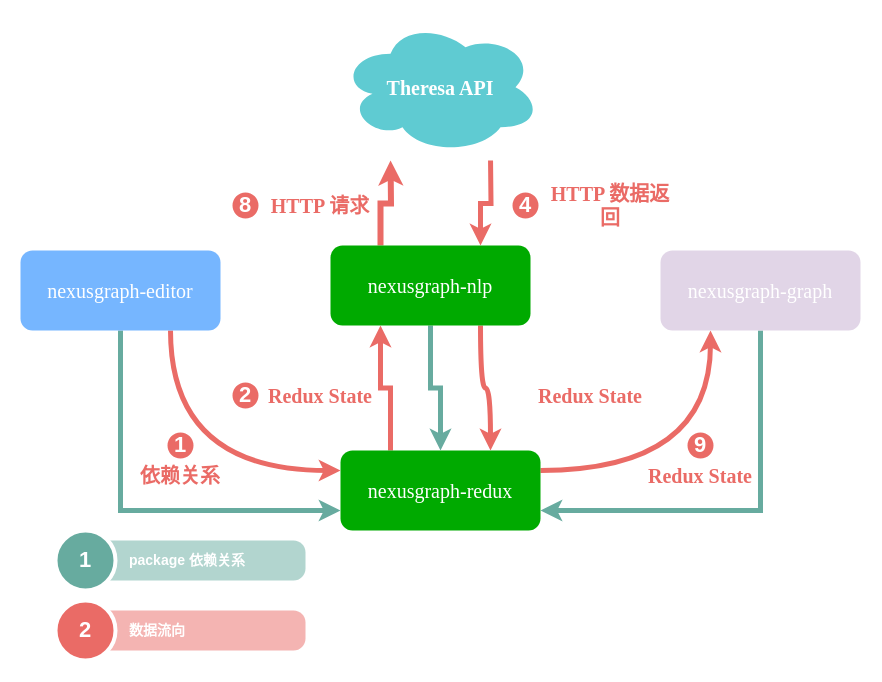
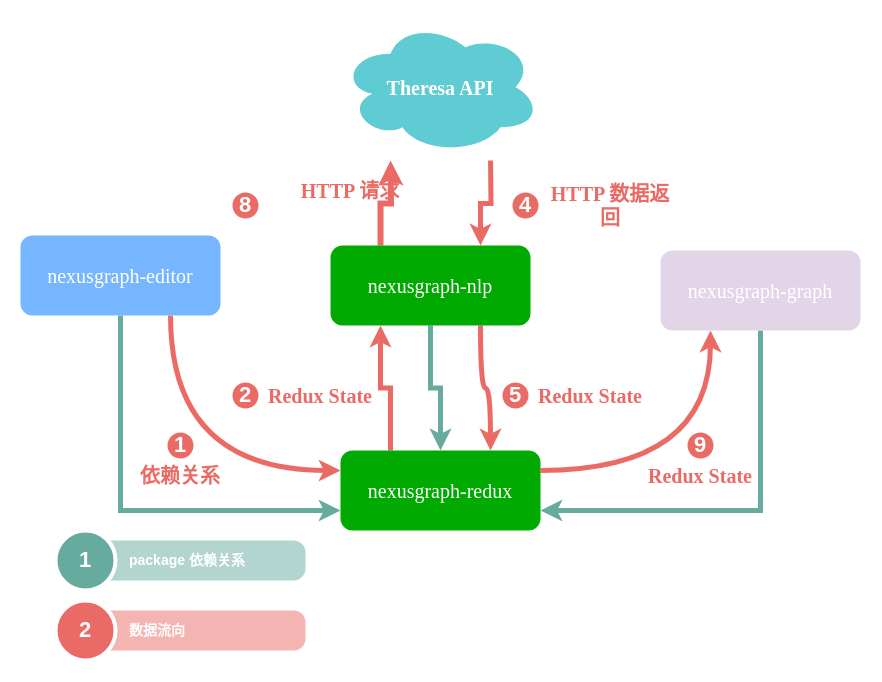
- <mxCell id="28" value="&lt;font face=&quot;Ubuntu&quot; color=&quot;#ea6b66&quot;&gt;&lt;span style=&quot;font-size: 20px;&quot;&gt;&lt;b&gt;HTTP 请求&lt;/b&gt;&lt;/span&gt;&lt;/font&gt;" style="text;html=1;strokeColor=none;fillColor=none;align=center;verticalAlign=middle;whiteSpace=wrap;rounded=0;" parent="1" vertex="1"><mxGeometry x="260" y="190" width="120" height="30" as="geometry" /></mxCell>
+ <mxCell id="28" value="&lt;font face=&quot;Ubuntu&quot; color=&quot;#ea6b66&quot;&gt;&lt;span style=&quot;font-size: 20px;&quot;&gt;&lt;b&gt;HTTP 请求&lt;/b&gt;&lt;/span&gt;&lt;/font&gt;" style="text;html=1;strokeColor=none;fillColor=none;align=center;verticalAlign=middle;whiteSpace=wrap;rounded=0;" parent="1" vertex="1"><mxGeometry x="290" y="175" width="120" height="30" as="geometry" /></mxCell>
- <mxCell id="12" value="nexusgraph-editor" style="rounded=1;whiteSpace=wrap;html=1;fillColor=#76B6FF;strokeColor=none;fontColor=#FFFFFF;fontFamily=Ubuntu;fontSize=20;" parent="1" vertex="1"><mxGeometry y="250" width="200" height="80" as="geometry" x="20" /></mxCell>
+ <mxCell id="12" value="nexusgraph-editor" style="rounded=1;whiteSpace=wrap;html=1;fillColor=#76B6FF;strokeColor=none;fontColor=#FFFFFF;fontFamily=Ubuntu;fontSize=20;" parent="1" vertex="1"><mxGeometry x="20" y="235" width="200" height="80" as="geometry" /></mxCell>
+ <mxCell id="24" value="5" style="shape=ellipse;perimeter=ellipsePerimeter;fontSize=22;fontStyle=1;shadow=0;strokeColor=#ffffff;fillColor=#EA6B66;strokeWidth=4;fontColor=#ffffff;align=center;whiteSpace=wrap;html=1;aspect=fixed;" parent="1" vertex="1"><mxGeometry x="500" y="380" width="30" height="30" as="geometry" /></mxCell>
